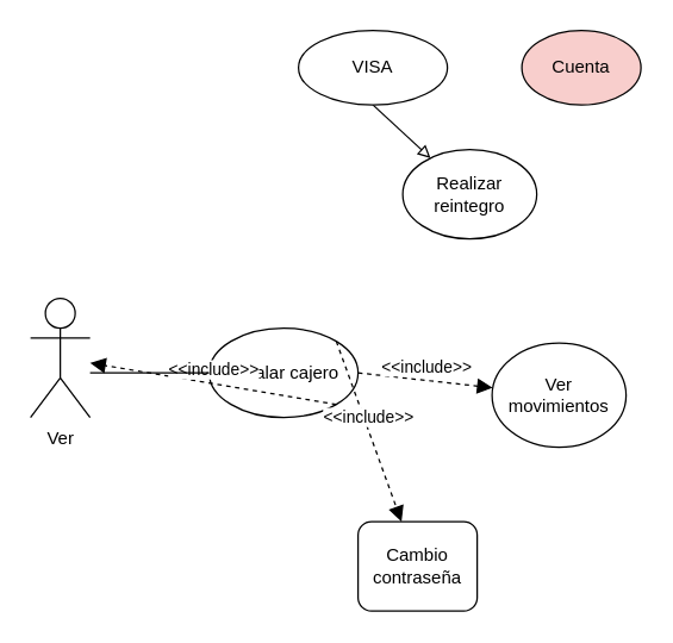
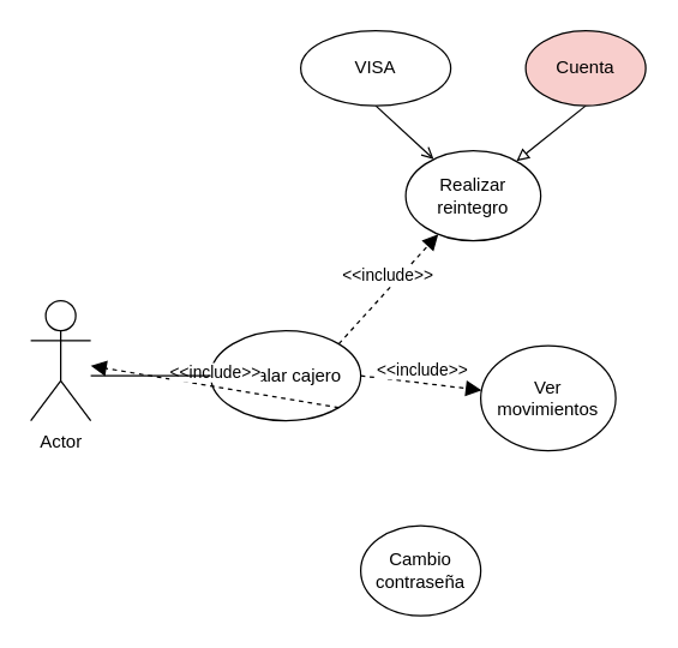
+ <mxCell id="11" value="" style="endArrow=block;html=1;rounded=0;exitX=0.5;exitY=1;exitDx=0;exitDy=0;endFill=0;" parent="1" source="12" target="5" edge="1"><mxGeometry width="50" height="50" relative="1" as="geometry"><mxPoint x="540" y="140" as="sourcePoint" /><mxPoint x="460" y="240" as="targetPoint" /></mxGeometry></mxCell>
- <mxCell id="13" value="" style="endArrow=block;html=1;rounded=0;exitX=0.5;exitY=1;exitDx=0;exitDy=0;endFill=0;" parent="1" source="14" target="5" edge="1"><mxGeometry width="50" height="50" relative="1" as="geometry"><mxPoint x="540" y="50" as="sourcePoint" /><mxPoint x="415.402" y="89.897" as="targetPoint" /></mxGeometry></mxCell>
+ <mxCell id="13" value="" style="endArrow=open;html=1;rounded=0;exitX=0.5;exitY=1;exitDx=0;exitDy=0;endFill=0;" parent="1" source="14" target="5" edge="1"><mxGeometry width="50" height="50" relative="1" as="geometry"><mxPoint x="540" y="50" as="sourcePoint" /><mxPoint x="415.402" y="89.897" as="targetPoint" /></mxGeometry></mxCell>
- <mxCell id="7" value="Ver movimientos" style="ellipse;whiteSpace=wrap;html=1;" parent="1" vertex="1"><mxGeometry x="330" y="230" width="90" height="70" as="geometry" /></mxCell>
+ <mxCell id="7" value="Ver movimientos" style="ellipse;whiteSpace=wrap;html=1;" parent="1" vertex="1"><mxGeometry x="320" y="230" width="90" height="70" as="geometry" /></mxCell>
- <mxCell id="4" value="&amp;lt;&amp;lt;include&amp;gt;&amp;gt;" style="html=1;verticalAlign=bottom;endArrow=block;dashed=1;endSize=8;elbow=vertical;rounded=0;exitX=1;exitY=0;exitDx=0;exitDy=0;endFill=1;" parent="1" source="3" target="9" edge="1"><mxGeometry relative="1" as="geometry"><mxPoint x="480" y="270" as="sourcePoint" /><mxPoint x="370" y="130" as="targetPoint" /></mxGeometry></mxCell>
+ <mxCell id="4" value="&amp;lt;&amp;lt;include&amp;gt;&amp;gt;" style="html=1;verticalAlign=bottom;endArrow=block;dashed=1;endSize=8;elbow=vertical;rounded=0;exitX=1;exitY=0;exitDx=0;exitDy=0;endFill=1;" parent="1" source="3" target="5" edge="1"><mxGeometry relative="1" as="geometry"><mxPoint x="480" y="270" as="sourcePoint" /><mxPoint x="370" y="130" as="targetPoint" /></mxGeometry></mxCell>
- <mxCell id="2" value="Ver" style="shape=umlActor;verticalLabelPosition=bottom;verticalAlign=top;html=1;outlineConnect=0;" parent="1" vertex="1"><mxGeometry x="20" y="200" width="40" height="80" as="geometry" /></mxCell>
+ <mxCell id="2" value="Actor" style="shape=umlActor;verticalLabelPosition=bottom;verticalAlign=top;html=1;outlineConnect=0;" parent="1" vertex="1"><mxGeometry x="20" y="200" width="40" height="80" as="geometry" /></mxCell>
- <mxCell id="9" value="Cambio contraseña" style="whiteSpace=wrap;html=1;rounded=1;" parent="1" vertex="1"><mxGeometry x="240" y="350" width="80" height="60" as="geometry" /></mxCell>
+ <mxCell id="9" value="Cambio contraseña" style="ellipse;whiteSpace=wrap;html=1;" parent="1" vertex="1"><mxGeometry x="240" y="350" width="80" height="60" as="geometry" /></mxCell>
